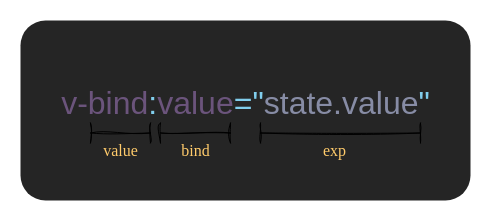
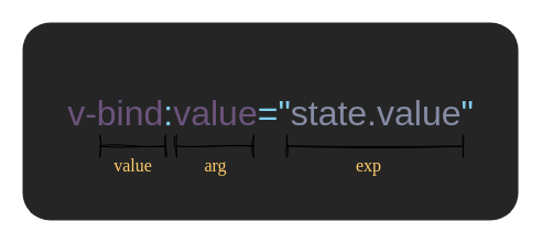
- <mxCell id="8" value="&lt;font color=&quot;#ffcb6b&quot; data-font-src=&quot;https://fonts.googleapis.com/css?family=Architects+Daughter&quot; face=&quot;Architects Daughter&quot; style=&quot;font-size: 16px;&quot;&gt;bind&lt;/font&gt;" style="text;html=1;align=center;verticalAlign=middle;resizable=0;points=[];autosize=1;strokeColor=none;fillColor=none;fontSize=32;fontFamily=Helvetica;fontColor=#878CA5;sketch=1;hachureGap=4;jiggle=2;curveFitting=1;fontSource=https%3A%2F%2Ffonts.googleapis.com%2Fcss%3Ffamily%3DArchitects%2BDaughter;" vertex="1" parent="1"><mxGeometry x="170" y="120" width="50" height="50" as="geometry" /></mxCell>
+ <mxCell id="8" value="&lt;font color=&quot;#ffcb6b&quot; data-font-src=&quot;https://fonts.googleapis.com/css?family=Architects+Daughter&quot; face=&quot;Architects Daughter&quot; style=&quot;font-size: 16px;&quot;&gt;arg&lt;/font&gt;" style="text;html=1;align=center;verticalAlign=middle;resizable=0;points=[];autosize=1;strokeColor=none;fillColor=none;fontSize=32;fontFamily=Helvetica;fontColor=#878CA5;sketch=1;hachureGap=4;jiggle=2;curveFitting=1;fontSource=https%3A%2F%2Ffonts.googleapis.com%2Fcss%3Ffamily%3DArchitects%2BDaughter;" vertex="1" parent="1"><mxGeometry x="170" y="120" width="50" height="50" as="geometry" /></mxCell>
